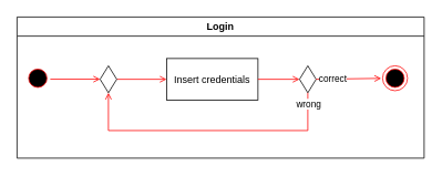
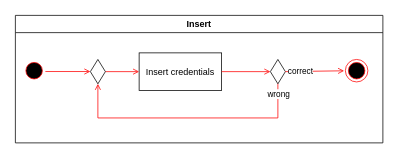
- <mxCell id="2" value="Login" style="swimlane;whiteSpace=wrap" parent="1" vertex="1"><mxGeometry x="20" y="20" width="490" height="170" as="geometry" /></mxCell>
+ <mxCell id="2" value="Insert" style="swimlane;whiteSpace=wrap" parent="1" vertex="1"><mxGeometry x="20" y="20" width="490" height="170" as="geometry" /></mxCell>
- <mxCell id="4" value="Insert credentials" style="" parent="2" vertex="1"><mxGeometry x="180" y="50" width="110" height="50" as="geometry" /></mxCell>
+ <mxCell id="4" value="Insert credentials" style="" parent="2" vertex="1"><mxGeometry x="165" y="50" width="110" height="50" as="geometry" /></mxCell>
